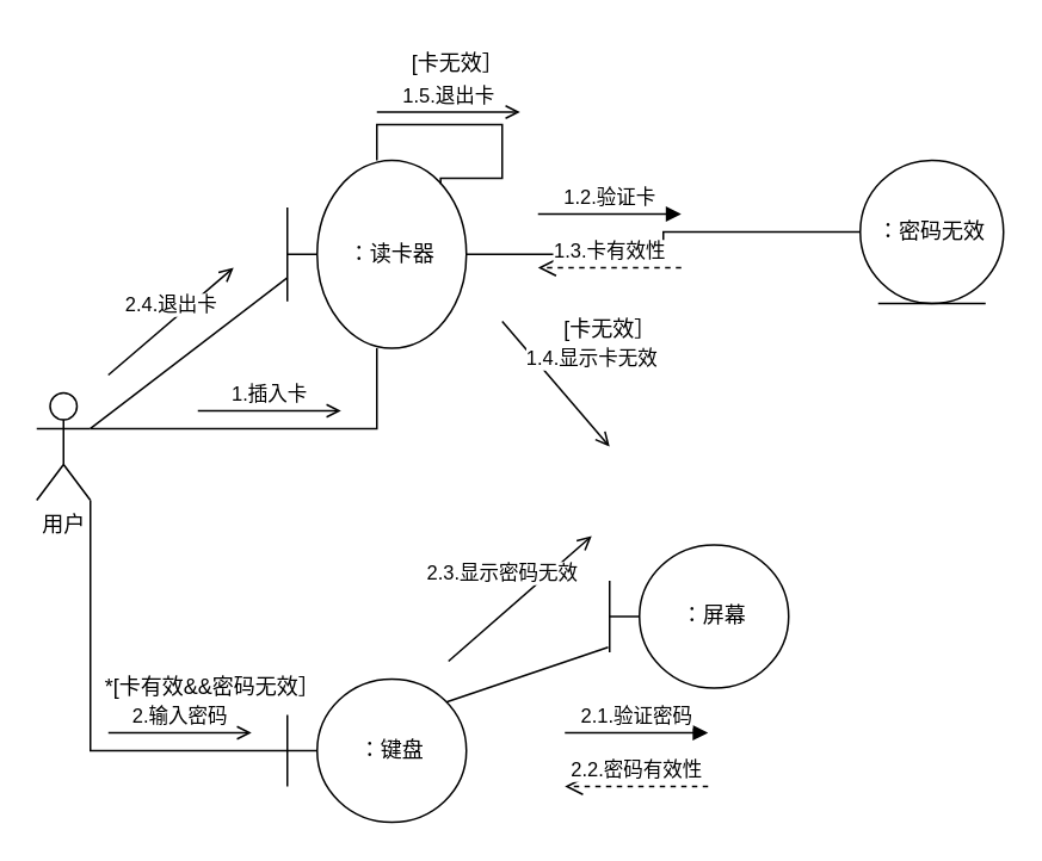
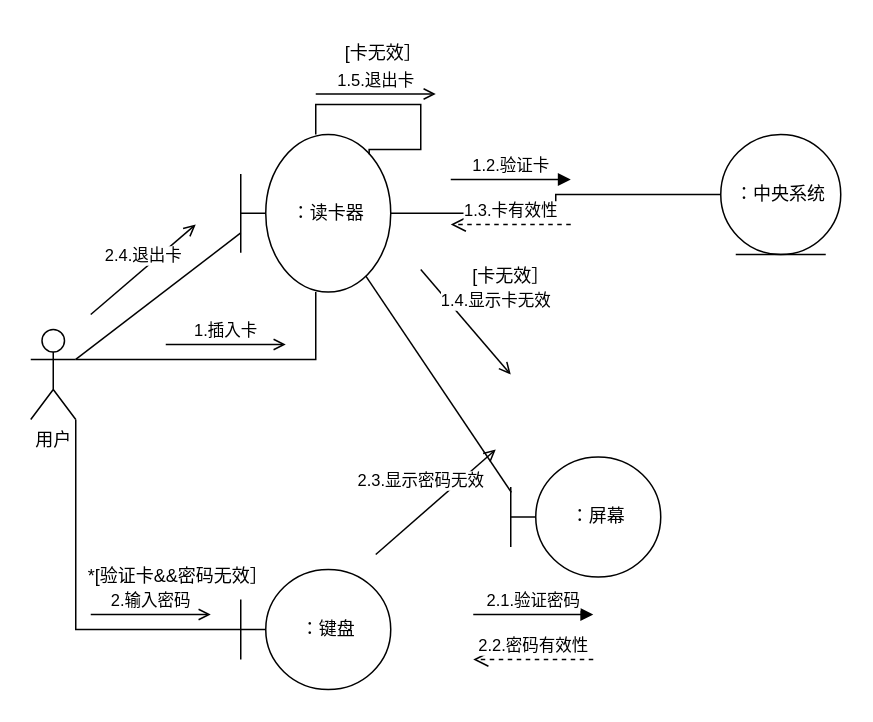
- <mxCell id="11" value="&lt;div&gt;&lt;span style=&quot;background-color: initial;&quot;&gt;：密码无效&lt;/span&gt;&lt;br&gt;&lt;/div&gt;" style="ellipse;shape=umlEntity;whiteSpace=wrap;html=1;" parent="1" vertex="1"><mxGeometry x="480" y="89" width="80" height="80" as="geometry" /></mxCell>
+ <mxCell id="11" value="&lt;div&gt;&lt;span style=&quot;background-color: initial;&quot;&gt;：中央系统&lt;/span&gt;&lt;br&gt;&lt;/div&gt;" style="ellipse;shape=umlEntity;whiteSpace=wrap;html=1;" parent="1" vertex="1"><mxGeometry x="480" y="89" width="80" height="80" as="geometry" /></mxCell>
+ <mxCell id="6" style="rounded=0;orthogonalLoop=1;jettySize=auto;html=1;endArrow=none;endFill=0;entryX=0.004;entryY=0.295;entryDx=0;entryDy=0;entryPerimeter=0;exitX=0.824;exitY=0.885;exitDx=0;exitDy=0;exitPerimeter=0;" parent="1" source="7" target="8" edge="1"><mxGeometry relative="1" as="geometry" /></mxCell>
- <mxCell id="9" style="rounded=0;orthogonalLoop=1;jettySize=auto;html=1;endArrow=none;endFill=0;exitX=0.888;exitY=0.16;exitDx=0;exitDy=0;exitPerimeter=0;entryX=-0.008;entryY=0.715;entryDx=0;entryDy=0;entryPerimeter=0;" parent="1" source="10" target="8" edge="1"><mxGeometry relative="1" as="geometry" /></mxCell>
- <mxCell id="28" value="*[卡有效&amp;amp;&amp;amp;密码无效］" style="text;html=1;align=center;verticalAlign=middle;resizable=0;points=[];autosize=1;strokeColor=none;fillColor=none;" parent="1" vertex="1"><mxGeometry x="47.5" y="369" width="140" height="30" as="geometry" /></mxCell>
+ <mxCell id="28" value="*[验证卡&amp;amp;&amp;amp;密码无效］" style="text;html=1;align=center;verticalAlign=middle;resizable=0;points=[];autosize=1;strokeColor=none;fillColor=none;" parent="1" vertex="1"><mxGeometry x="47.5" y="369" width="140" height="30" as="geometry" /></mxCell>
